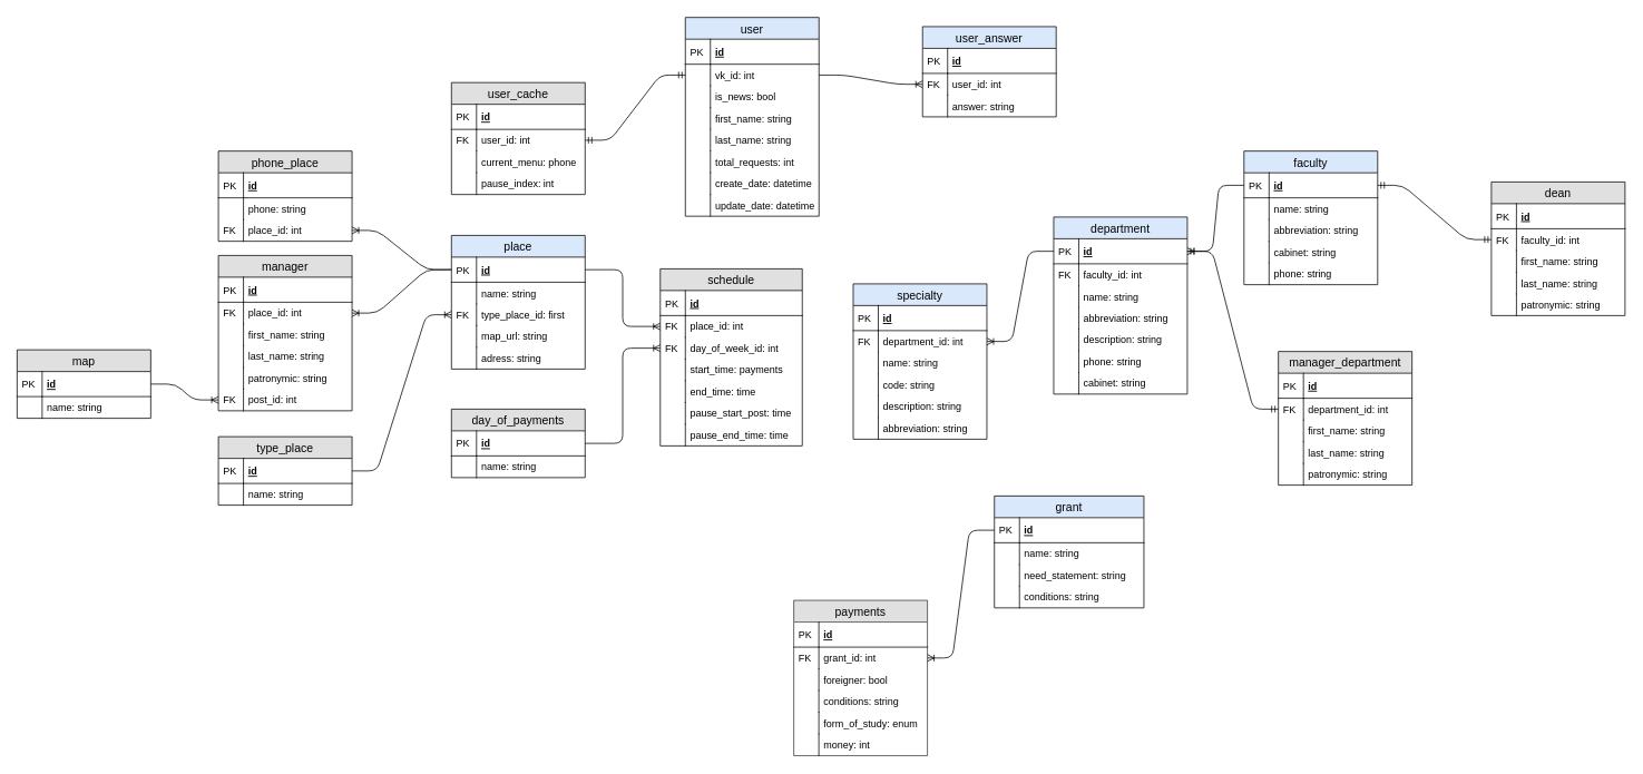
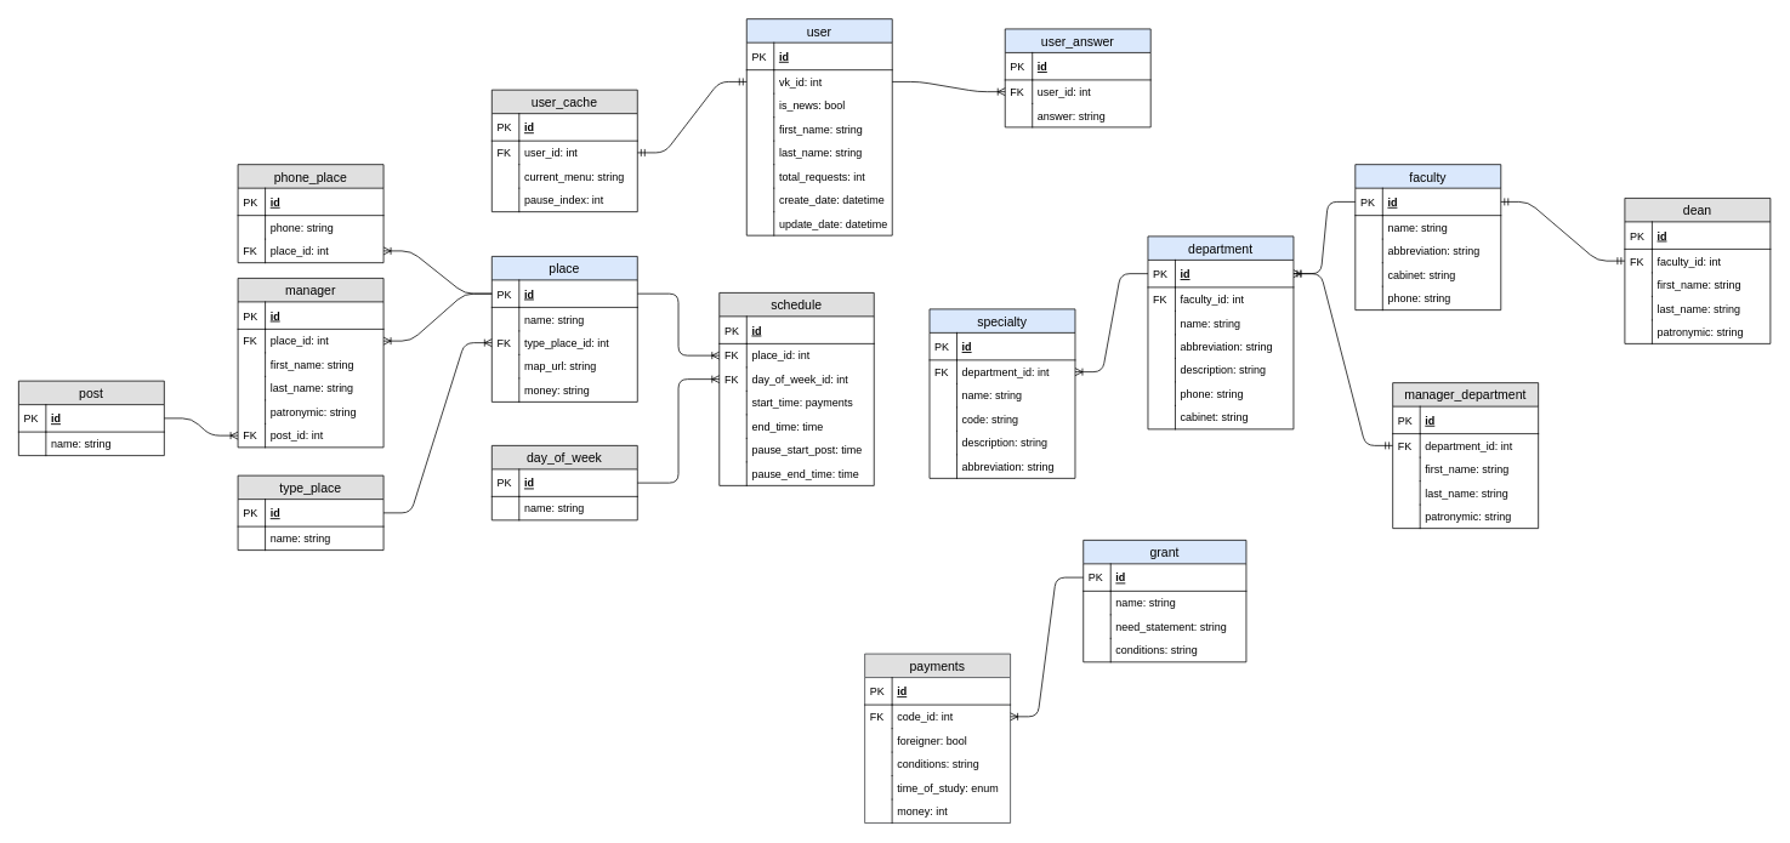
- <mxCell id="24" value="current_menu: phone" style="shape=partialRectangle;top=0;left=0;right=0;bottom=0;align=left;verticalAlign=top;fillColor=none;spacingLeft=34;spacingRight=4;overflow=hidden;rotatable=0;points=[[0,0.5],[1,0.5]];portConstraint=eastwest;dropTarget=0;fontSize=12;" parent="19" vertex="1"><mxGeometry y="82" width="160" height="26" as="geometry" /></mxCell>
+ <mxCell id="24" value="current_menu: string" style="shape=partialRectangle;top=0;left=0;right=0;bottom=0;align=left;verticalAlign=top;fillColor=none;spacingLeft=34;spacingRight=4;overflow=hidden;rotatable=0;points=[[0,0.5],[1,0.5]];portConstraint=eastwest;dropTarget=0;fontSize=12;" parent="19" vertex="1"><mxGeometry y="82" width="160" height="26" as="geometry" /></mxCell>
- <mxCell id="42" value="type_place_id: first" style="shape=partialRectangle;top=0;left=0;right=0;bottom=0;align=left;verticalAlign=top;fillColor=none;spacingLeft=34;spacingRight=4;overflow=hidden;rotatable=0;points=[[0,0.5],[1,0.5]];portConstraint=eastwest;dropTarget=0;fontSize=12;" parent="37" vertex="1"><mxGeometry y="82" width="160" height="26" as="geometry" /></mxCell>
+ <mxCell id="42" value="type_place_id: int" style="shape=partialRectangle;top=0;left=0;right=0;bottom=0;align=left;verticalAlign=top;fillColor=none;spacingLeft=34;spacingRight=4;overflow=hidden;rotatable=0;points=[[0,0.5],[1,0.5]];portConstraint=eastwest;dropTarget=0;fontSize=12;" parent="37" vertex="1"><mxGeometry y="82" width="160" height="26" as="geometry" /></mxCell>
- <mxCell id="46" value="adress: string" style="shape=partialRectangle;top=0;left=0;right=0;bottom=0;align=left;verticalAlign=top;fillColor=none;spacingLeft=34;spacingRight=4;overflow=hidden;rotatable=0;points=[[0,0.5],[1,0.5]];portConstraint=eastwest;dropTarget=0;fontSize=12;" parent="37" vertex="1"><mxGeometry y="134" width="160" height="26" as="geometry" /></mxCell>
+ <mxCell id="46" value="money: string" style="shape=partialRectangle;top=0;left=0;right=0;bottom=0;align=left;verticalAlign=top;fillColor=none;spacingLeft=34;spacingRight=4;overflow=hidden;rotatable=0;points=[[0,0.5],[1,0.5]];portConstraint=eastwest;dropTarget=0;fontSize=12;" parent="37" vertex="1"><mxGeometry y="134" width="160" height="26" as="geometry" /></mxCell>
- <mxCell id="98" value="map" style="swimlane;fontStyle=0;childLayout=stackLayout;horizontal=1;startSize=26;fillColor=#e0e0e0;horizontalStack=0;resizeParent=1;resizeParentMax=0;resizeLast=0;collapsible=1;marginBottom=0;swimlaneFillColor=#ffffff;align=center;fontSize=14;" parent="1" vertex="1"><mxGeometry x="20" y="418" width="160" height="82" as="geometry" /></mxCell>
+ <mxCell id="98" value="post" style="swimlane;fontStyle=0;childLayout=stackLayout;horizontal=1;startSize=26;fillColor=#e0e0e0;horizontalStack=0;resizeParent=1;resizeParentMax=0;resizeLast=0;collapsible=1;marginBottom=0;swimlaneFillColor=#ffffff;align=center;fontSize=14;" parent="1" vertex="1"><mxGeometry x="20" y="418" width="160" height="82" as="geometry" /></mxCell>
- <mxCell id="64" value="day_of_payments" style="swimlane;fontStyle=0;childLayout=stackLayout;horizontal=1;startSize=26;fillColor=#e0e0e0;horizontalStack=0;resizeParent=1;resizeParentMax=0;resizeLast=0;collapsible=1;marginBottom=0;swimlaneFillColor=#ffffff;align=center;fontSize=14;" parent="1" vertex="1"><mxGeometry x="540" y="489" width="160" height="82" as="geometry" /></mxCell>
+ <mxCell id="64" value="day_of_week" style="swimlane;fontStyle=0;childLayout=stackLayout;horizontal=1;startSize=26;fillColor=#e0e0e0;horizontalStack=0;resizeParent=1;resizeParentMax=0;resizeLast=0;collapsible=1;marginBottom=0;swimlaneFillColor=#ffffff;align=center;fontSize=14;" parent="1" vertex="1"><mxGeometry x="540" y="489" width="160" height="82" as="geometry" /></mxCell>
- <mxCell id="157" value="grant_id: int" style="shape=partialRectangle;top=0;left=0;right=0;bottom=0;align=left;verticalAlign=top;fillColor=none;spacingLeft=34;spacingRight=4;overflow=hidden;rotatable=0;points=[[0,0.5],[1,0.5]];portConstraint=eastwest;dropTarget=0;fontSize=12;" vertex="1" parent="154"><mxGeometry y="56" width="160" height="26" as="geometry" /></mxCell>
+ <mxCell id="157" value="code_id: int" style="shape=partialRectangle;top=0;left=0;right=0;bottom=0;align=left;verticalAlign=top;fillColor=none;spacingLeft=34;spacingRight=4;overflow=hidden;rotatable=0;points=[[0,0.5],[1,0.5]];portConstraint=eastwest;dropTarget=0;fontSize=12;" vertex="1" parent="154"><mxGeometry y="56" width="160" height="26" as="geometry" /></mxCell>
- <mxCell id="163" value="form_of_study: enum " style="shape=partialRectangle;top=0;left=0;right=0;bottom=0;align=left;verticalAlign=top;fillColor=none;spacingLeft=34;spacingRight=4;overflow=hidden;rotatable=0;points=[[0,0.5],[1,0.5]];portConstraint=eastwest;dropTarget=0;fontSize=12;" vertex="1" parent="154"><mxGeometry y="134" width="160" height="26" as="geometry" /></mxCell>
+ <mxCell id="163" value="time_of_study: enum " style="shape=partialRectangle;top=0;left=0;right=0;bottom=0;align=left;verticalAlign=top;fillColor=none;spacingLeft=34;spacingRight=4;overflow=hidden;rotatable=0;points=[[0,0.5],[1,0.5]];portConstraint=eastwest;dropTarget=0;fontSize=12;" vertex="1" parent="154"><mxGeometry y="134" width="160" height="26" as="geometry" /></mxCell>
